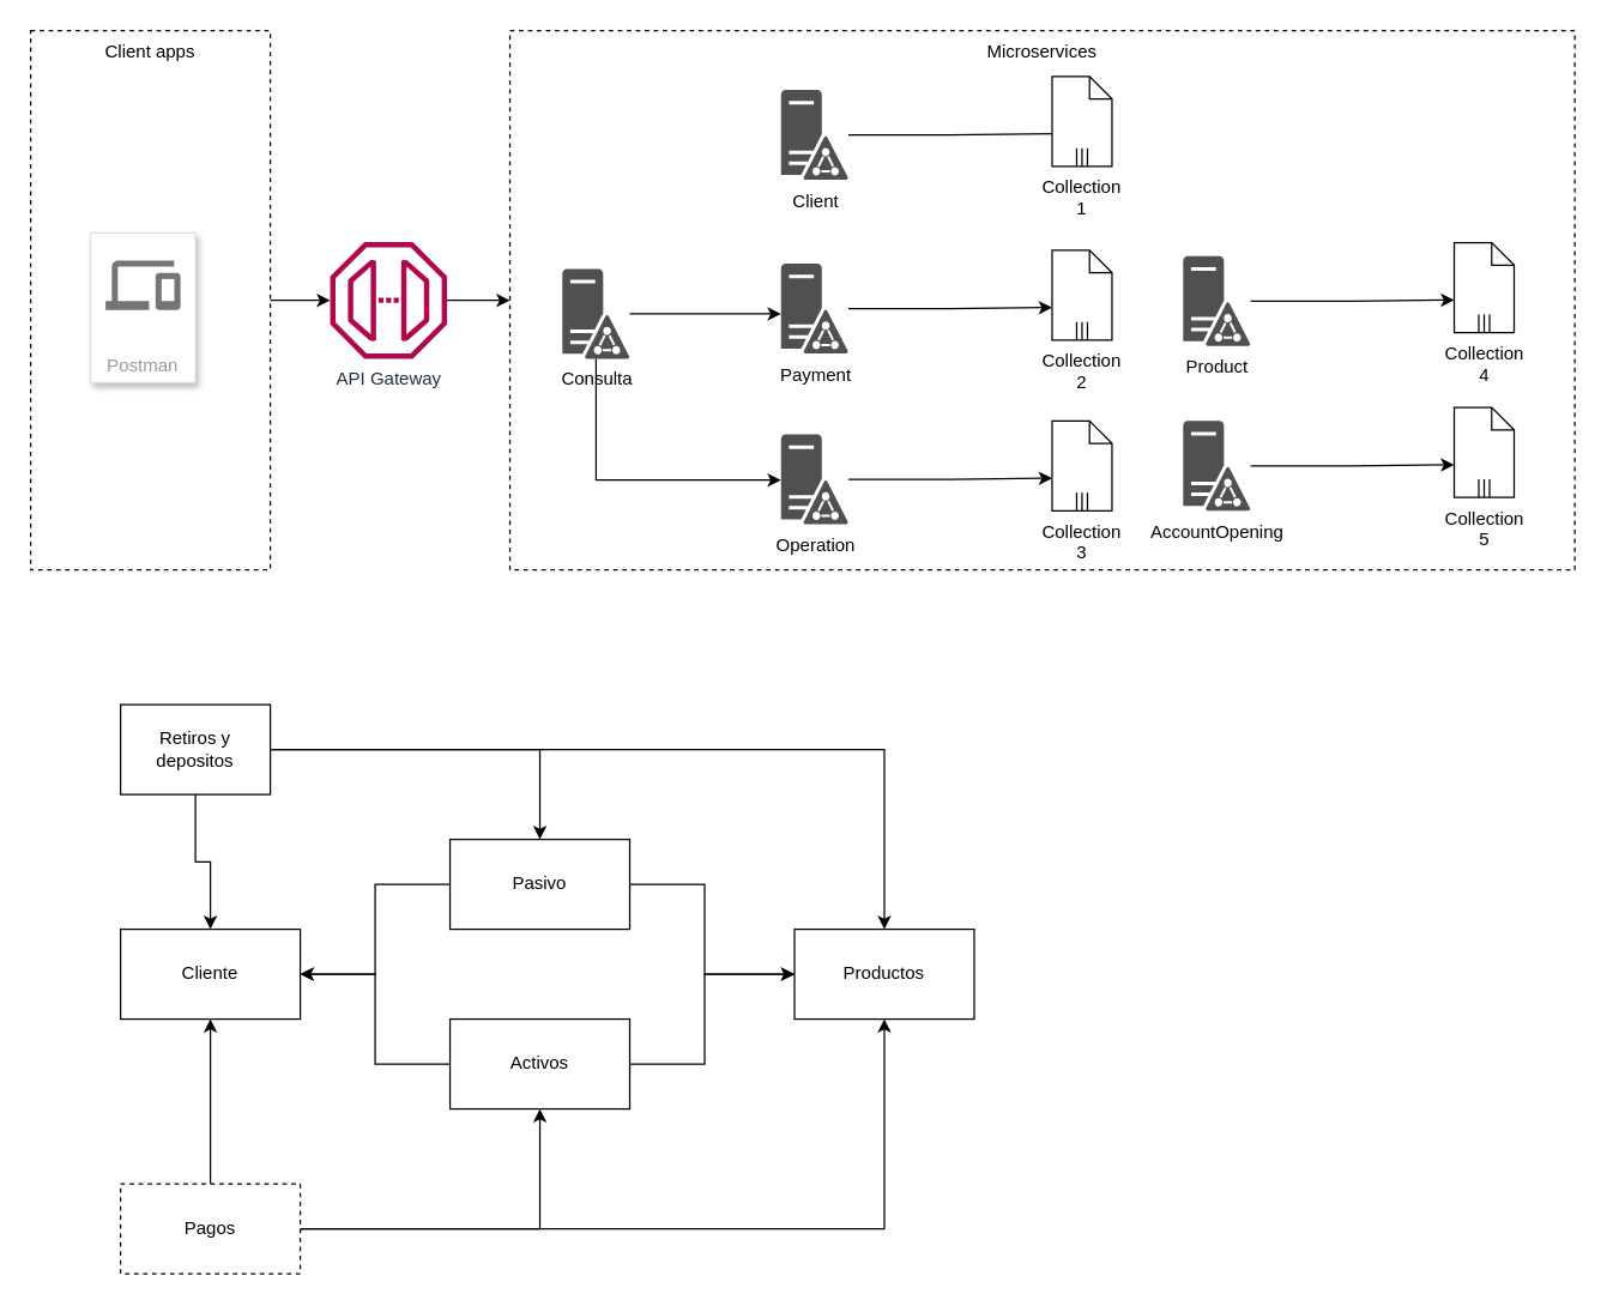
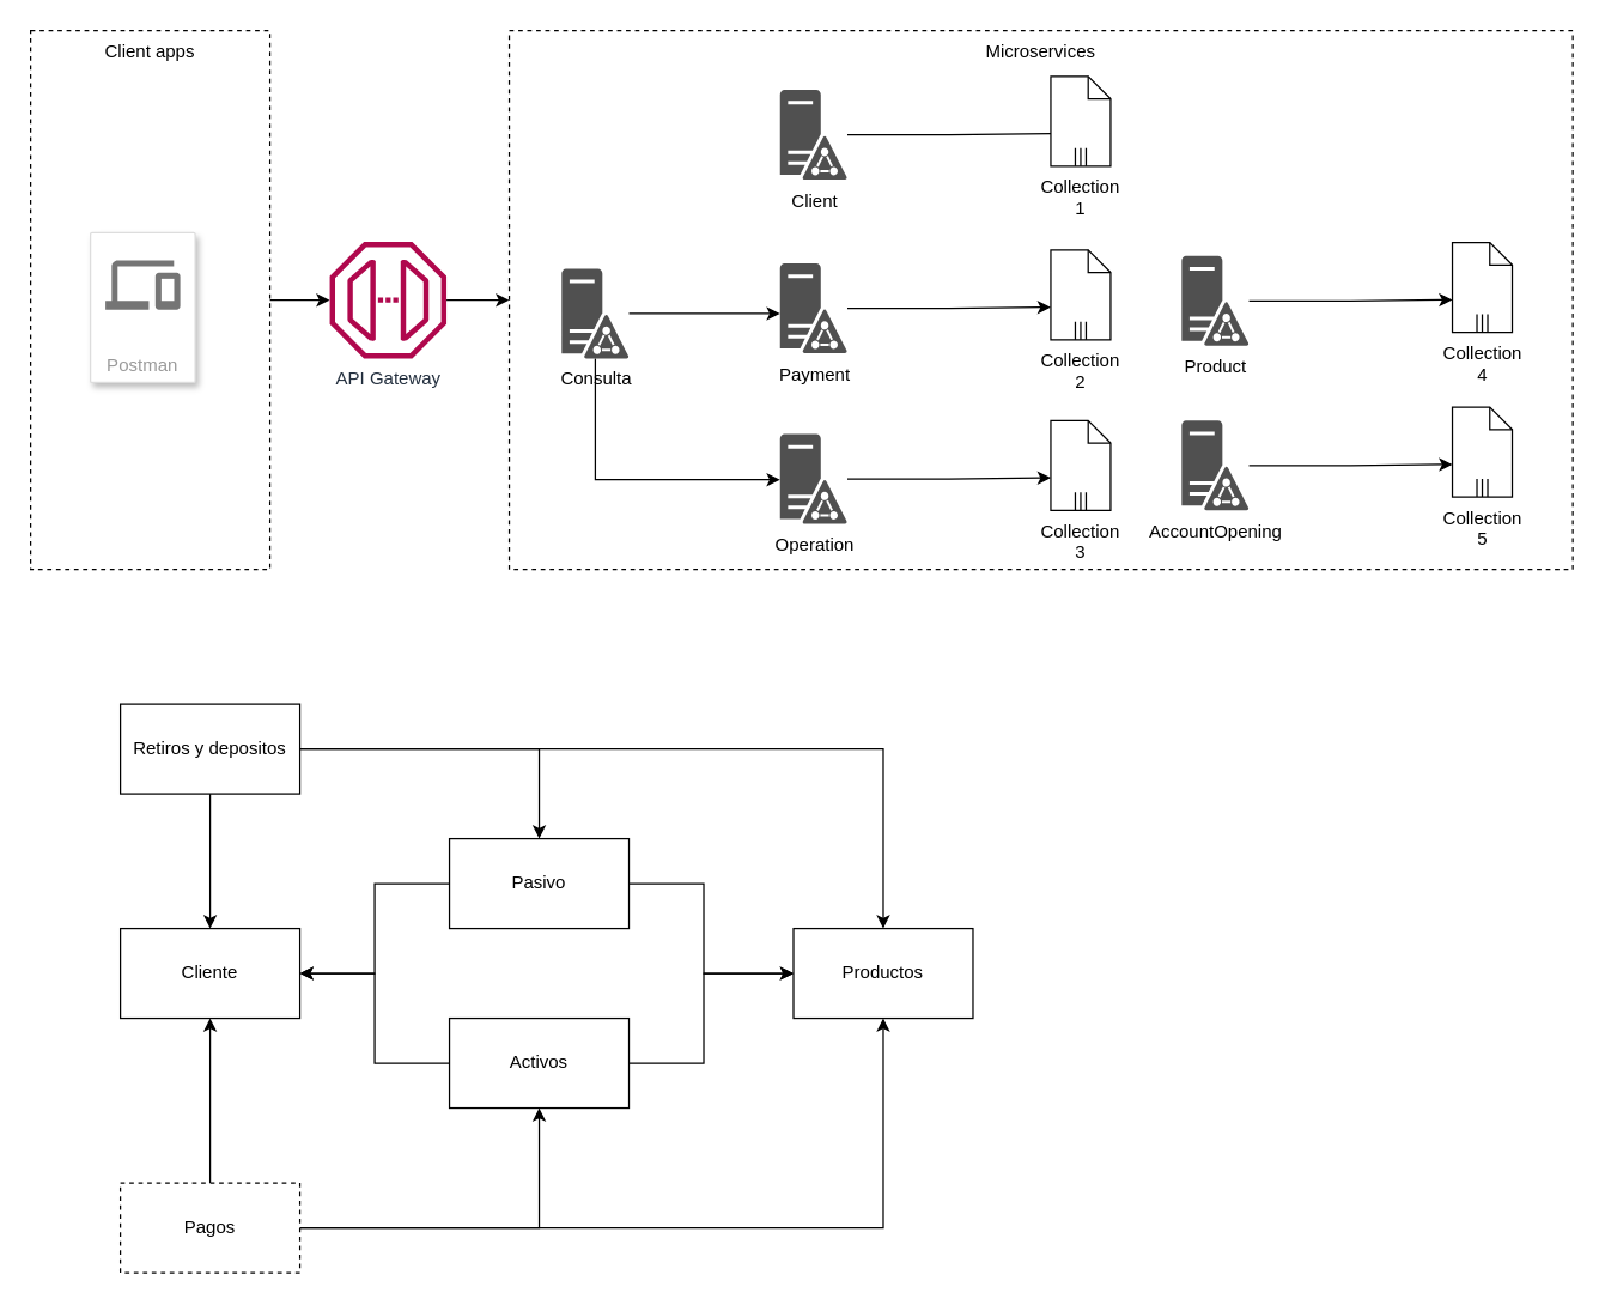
- <mxCell id="13" value="Retiros y depositos" style="rounded=0;whiteSpace=wrap;html=1;" parent="1" vertex="1"><mxGeometry x="80" y="470" width="100" height="60" as="geometry" /></mxCell>
+ <mxCell id="13" value="Retiros y depositos" style="rounded=0;whiteSpace=wrap;html=1;" parent="1" vertex="1"><mxGeometry x="80" y="470" width="120" height="60" as="geometry" /></mxCell>
